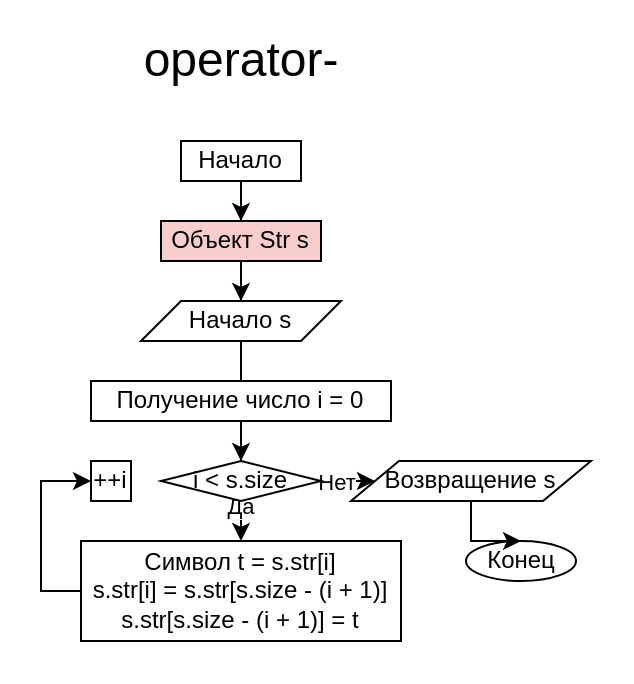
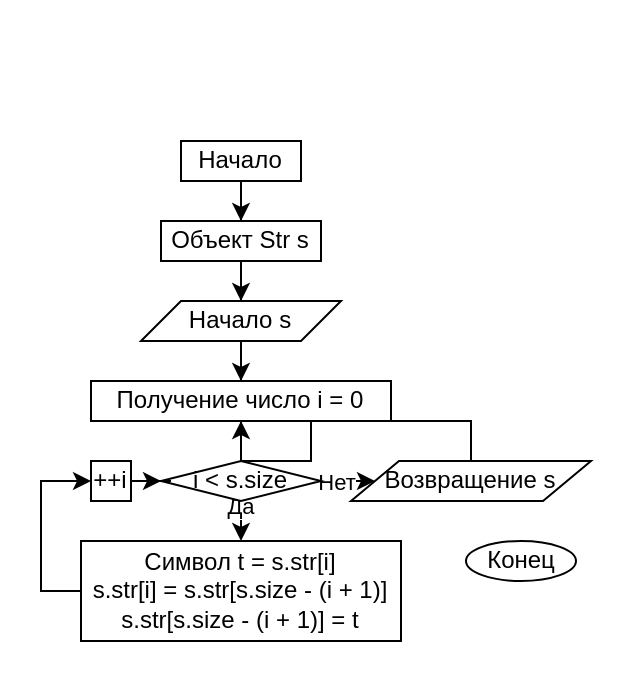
- <mxCell id="18" value="&lt;font style=&quot;font-size: 24px&quot;&gt;operator-&lt;/font&gt;" style="text;html=1;align=center;verticalAlign=middle;resizable=0;points=[];autosize=1;lize=2em;" vertex="1" parent="1"><mxGeometry x="65" y="20" width="110" height="20" as="geometry" /></mxCell>
- <mxCell id="5" value="Объект Str s" style="rounded=0;whiteSpace=wrap;html=1;fillColor=#f8cecc;" vertex="1" parent="1"><mxGeometry x="80" y="110" width="80" height="20" as="geometry" /></mxCell>
+ <mxCell id="5" value="Объект Str s" style="rounded=0;whiteSpace=wrap;html=1;" vertex="1" parent="1"><mxGeometry x="80" y="110" width="80" height="20" as="geometry" /></mxCell>
- <mxCell id="6" style="edgeStyle=orthogonalEdgeStyle;rounded=0;orthogonalLoop=1;jettySize=auto;html=1;entryX=0.5;entryY=0;entryDx=0;entryDy=0;endArrow=none;" edge="1" parent="1" source="7" target="9"><mxGeometry relative="1" as="geometry" /></mxCell>
+ <mxCell id="6" style="edgeStyle=orthogonalEdgeStyle;rounded=0;orthogonalLoop=1;jettySize=auto;html=1;entryX=0.5;entryY=0;entryDx=0;entryDy=0;" edge="1" parent="1" source="7" target="9"><mxGeometry relative="1" as="geometry" /></mxCell>
- <mxCell id="8" style="edgeStyle=orthogonalEdgeStyle;rounded=0;orthogonalLoop=1;jettySize=auto;html=1;" edge="1" parent="1" source="9" target="14"><mxGeometry relative="1" as="geometry" /></mxCell>
+ <mxCell id="8" style="edgeStyle=orthogonalEdgeStyle;rounded=0;orthogonalLoop=1;jettySize=auto;html=1;endArrow=none;" edge="1" parent="1" source="9" target="14"><mxGeometry relative="1" as="geometry" /></mxCell>
+ <mxCell id="15" style="edgeStyle=orthogonalEdgeStyle;rounded=0;orthogonalLoop=1;jettySize=auto;html=1;entryX=0;entryY=0.5;entryDx=0;entryDy=0;" edge="1" parent="1" source="16" target="14"><mxGeometry relative="1" as="geometry" /></mxCell>
- <mxCell id="19" style="edgeStyle=orthogonalEdgeStyle;rounded=0;orthogonalLoop=1;jettySize=auto;html=1;" edge="1" parent="1" source="20" target="17"><mxGeometry relative="1" as="geometry" /></mxCell>
+ <mxCell id="19" style="edgeStyle=orthogonalEdgeStyle;rounded=0;orthogonalLoop=1;jettySize=auto;html=1;" edge="1" parent="1" source="20" target="9"><mxGeometry relative="1" as="geometry" /></mxCell>
